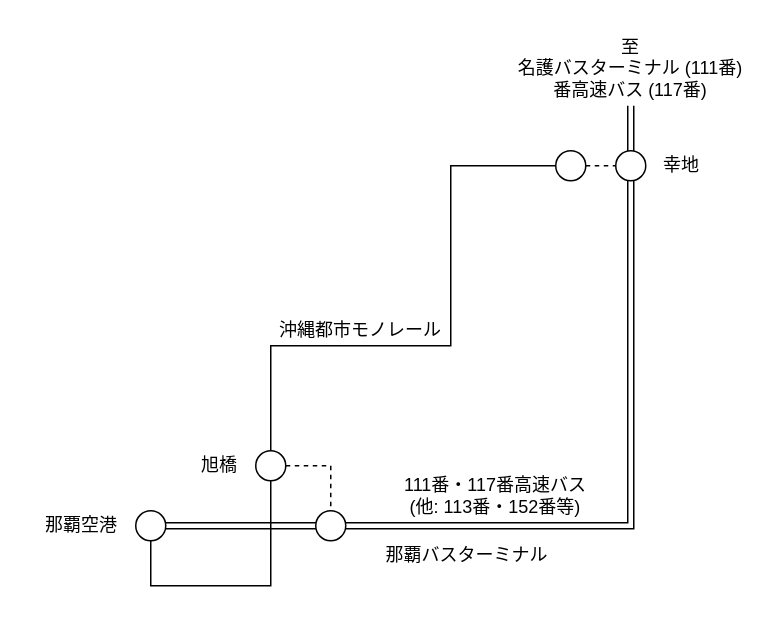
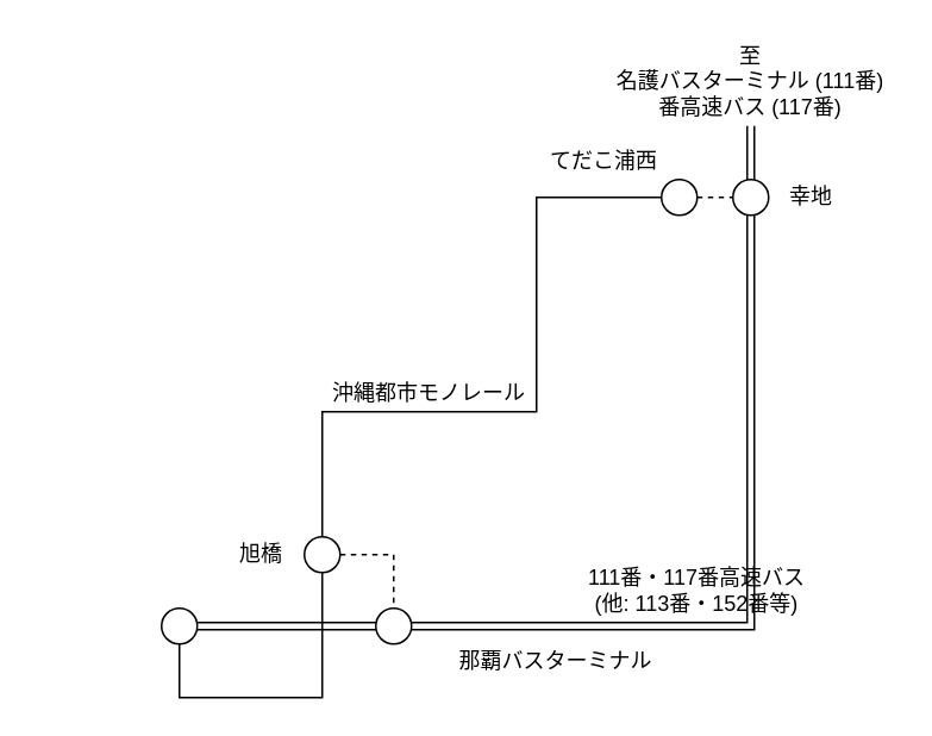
+ <mxCell id="14" value="てだこ浦西" style="text;html=1;strokeColor=none;fillColor=none;align=right;verticalAlign=middle;whiteSpace=wrap;rounded=0;" vertex="1" parent="1"><mxGeometry x="290" y="80" width="80" height="20" as="geometry" /></mxCell>
- <mxCell id="17" value="111番・117番高速バス&lt;br&gt;(他: 113番・152番等)" style="text;html=1;strokeColor=none;fillColor=none;align=center;verticalAlign=middle;whiteSpace=wrap;rounded=0;" vertex="1" parent="1"><mxGeometry x="260" y="310" width="140" height="40" as="geometry" /></mxCell>
+ <mxCell id="17" value="111番・117番高速バス&lt;br&gt;(他: 113番・152番等)" style="text;html=1;strokeColor=none;fillColor=none;align=center;verticalAlign=middle;whiteSpace=wrap;rounded=0;" vertex="1" parent="1"><mxGeometry x="320" y="310" width="140" height="40" as="geometry" /></mxCell>
- <mxCell id="12" value="那覇空港" style="text;html=1;strokeColor=none;fillColor=none;align=right;verticalAlign=middle;whiteSpace=wrap;rounded=0;" vertex="1" parent="1"><mxGeometry x="20" y="340" width="60" height="20" as="geometry" /></mxCell>
